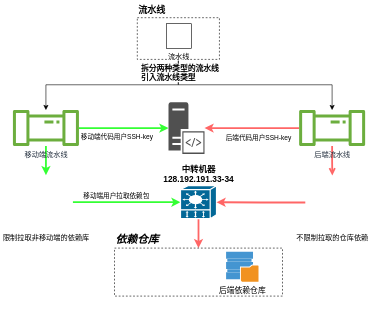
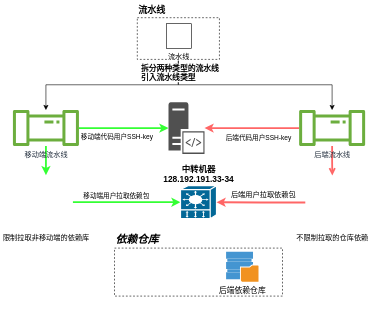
+ <mxCell id="23" value="后端用户拉取依赖包" style="text;html=1;align=center;verticalAlign=middle;resizable=0;points=[];autosize=1;strokeColor=none;fillColor=none;" parent="1" vertex="1"><mxGeometry x="378" y="306" width="120" height="20" as="geometry" /></mxCell>
- <mxCell id="19" style="edgeStyle=orthogonalEdgeStyle;rounded=0;orthogonalLoop=1;jettySize=auto;html=1;entryX=0.5;entryY=0;entryDx=0;entryDy=0;fontSize=13;strokeColor=#FF6666;strokeWidth=3;" parent="1" source="20" target="24" edge="1"><mxGeometry relative="1" as="geometry" /></mxCell>
